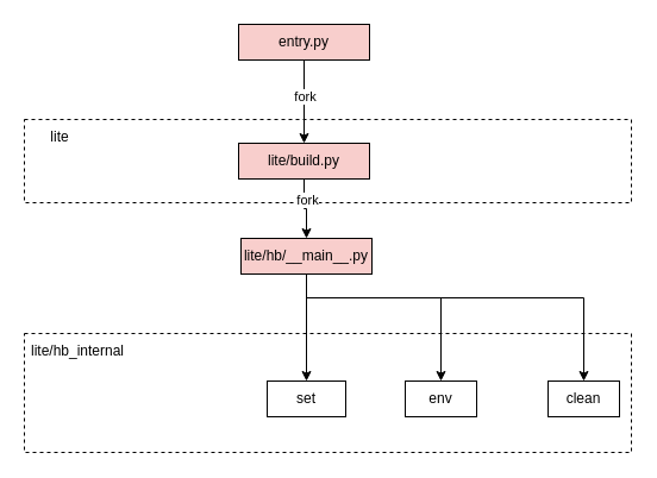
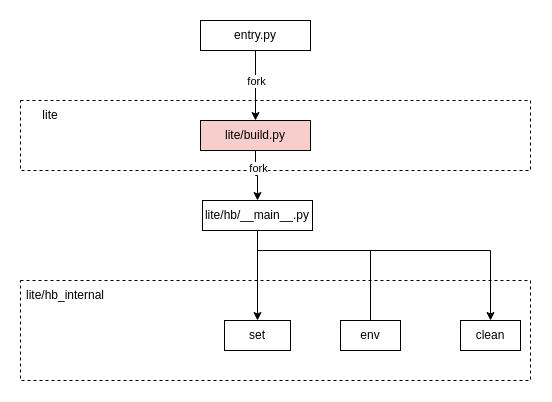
- <mxCell id="6" value="entry.py" style="rounded=0;whiteSpace=wrap;html=1;fillColor=#f8cecc;" vertex="1" parent="1"><mxGeometry x="200" y="20" width="110" height="30" as="geometry" /></mxCell>
+ <mxCell id="6" value="entry.py" style="rounded=0;whiteSpace=wrap;html=1;" vertex="1" parent="1"><mxGeometry x="200" y="20" width="110" height="30" as="geometry" /></mxCell>
- <mxCell id="12" value="lite/hb/__main__.py" style="rounded=0;whiteSpace=wrap;html=1;fillColor=#f8cecc;" vertex="1" parent="1"><mxGeometry x="202" y="200" width="110" height="30" as="geometry" /></mxCell>
+ <mxCell id="12" value="lite/hb/__main__.py" style="rounded=0;whiteSpace=wrap;html=1;" vertex="1" parent="1"><mxGeometry x="202" y="200" width="110" height="30" as="geometry" /></mxCell>
- <mxCell id="10" style="edgeStyle=orthogonalEdgeStyle;rounded=0;orthogonalLoop=1;jettySize=auto;html=1;entryX=0.5;entryY=0;entryDx=0;entryDy=0;exitX=0.5;exitY=1;exitDx=0;exitDy=0;" edge="1" parent="1" source="12" target="15"><mxGeometry relative="1" as="geometry"><Array as="points"><mxPoint x="257" y="250" /><mxPoint x="370" y="250" /></Array></mxGeometry></mxCell>
+ <mxCell id="10" style="edgeStyle=orthogonalEdgeStyle;rounded=0;orthogonalLoop=1;jettySize=auto;html=1;entryX=0.5;entryY=0;entryDx=0;entryDy=0;exitX=0.5;exitY=1;exitDx=0;exitDy=0;endArrow=none;" edge="1" parent="1" source="12" target="15"><mxGeometry relative="1" as="geometry"><Array as="points"><mxPoint x="257" y="250" /><mxPoint x="370" y="250" /></Array></mxGeometry></mxCell>
